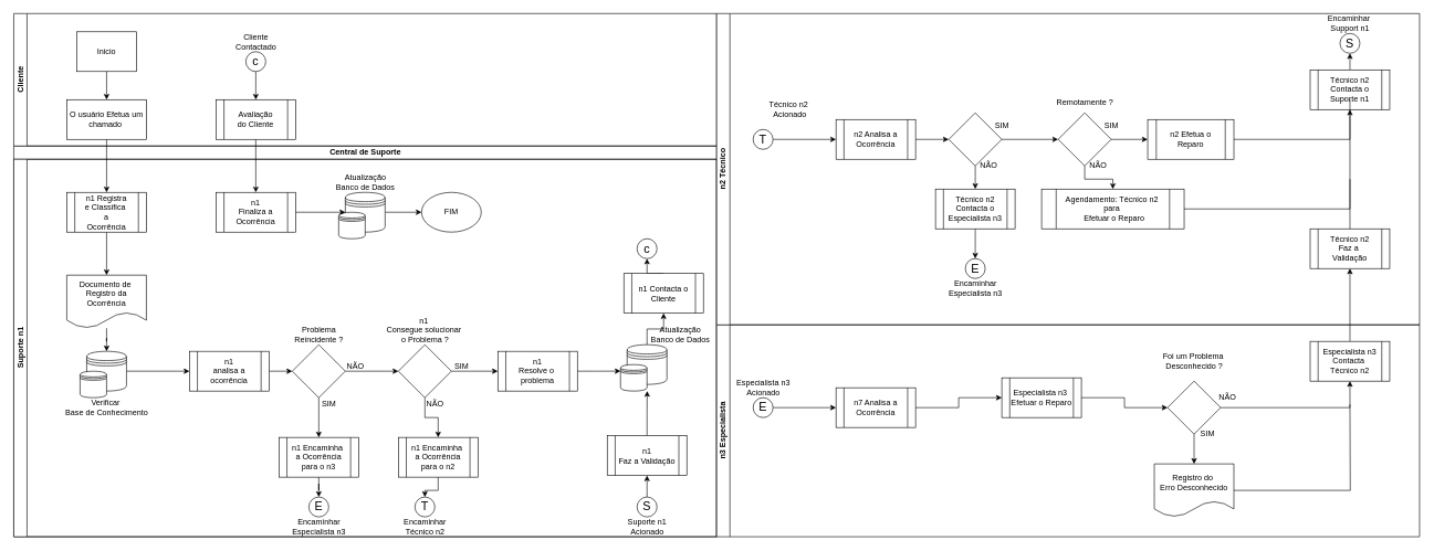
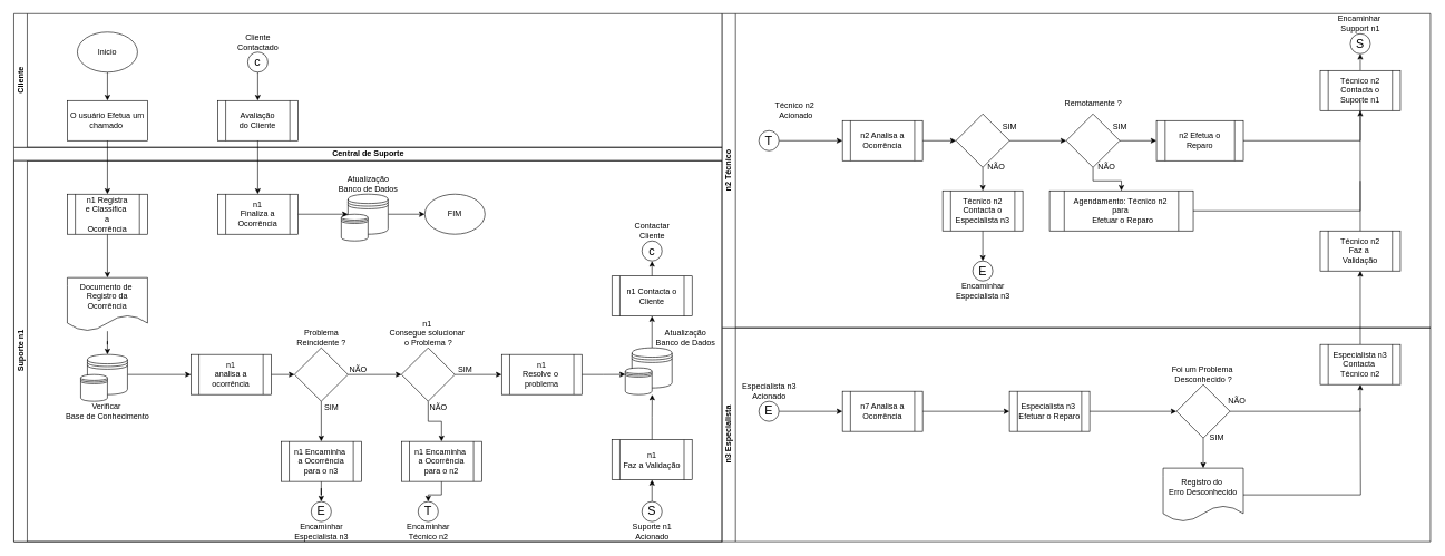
- <mxCell id="58" value="Inicio" style="whiteSpace=wrap;html=1;rounded=0;" parent="56" vertex="1"><mxGeometry x="95" y="27.5" width="90" height="60" as="geometry" /></mxCell>
+ <mxCell id="58" value="Inicio" style="ellipse;whiteSpace=wrap;html=1;" parent="56" vertex="1"><mxGeometry x="95" y="27.5" width="90" height="60" as="geometry" /></mxCell>
+ <mxCell id="52" value="Contactar&lt;br&gt;Cliente" style="text;html=1;align=center;verticalAlign=middle;resizable=0;points=[];autosize=1;strokeColor=none;" parent="3" vertex="1"><mxGeometry x="920" y="90" width="70" height="30" as="geometry" /></mxCell>
- <mxCell id="26" value="n1 Contacta o Cliente" style="shape=process;whiteSpace=wrap;html=1;backgroundOutline=1;" parent="3" vertex="1"><mxGeometry x="920" y="172.5" width="120" height="60" as="geometry" /></mxCell>
+ <mxCell id="26" value="n1 Contacta o Cliente" style="shape=process;whiteSpace=wrap;html=1;backgroundOutline=1;" parent="3" vertex="1"><mxGeometry x="895" y="172.5" width="120" height="60" as="geometry" /></mxCell>
- <mxCell id="78" value="Foi um Problema&amp;nbsp;&lt;br&gt;Desconhecido ?" style="text;html=1;align=center;verticalAlign=middle;resizable=0;points=[];autosize=1;strokeColor=none;" parent="67" vertex="1"><mxGeometry x="665" y="40" width="110" height="30" as="geometry" /></mxCell>
+ <mxCell id="78" value="Foi um Problema&amp;nbsp;&lt;br&gt;Desconhecido ?" style="text;html=1;align=center;verticalAlign=middle;resizable=0;points=[];autosize=1;strokeColor=none;" parent="67" vertex="1"><mxGeometry x="665" y="55" width="110" height="30" as="geometry" /></mxCell>
- <mxCell id="74" value="Especialista n3&amp;nbsp; Efetuar o Reparo" style="shape=process;whiteSpace=wrap;html=1;backgroundOutline=1;" parent="67" vertex="1"><mxGeometry x="430" y="80" width="120" height="60" as="geometry" /></mxCell>
+ <mxCell id="74" value="Especialista n3&amp;nbsp; Efetuar o Reparo" style="shape=process;whiteSpace=wrap;html=1;backgroundOutline=1;" parent="67" vertex="1"><mxGeometry x="430" y="95" width="120" height="60" as="geometry" /></mxCell>
